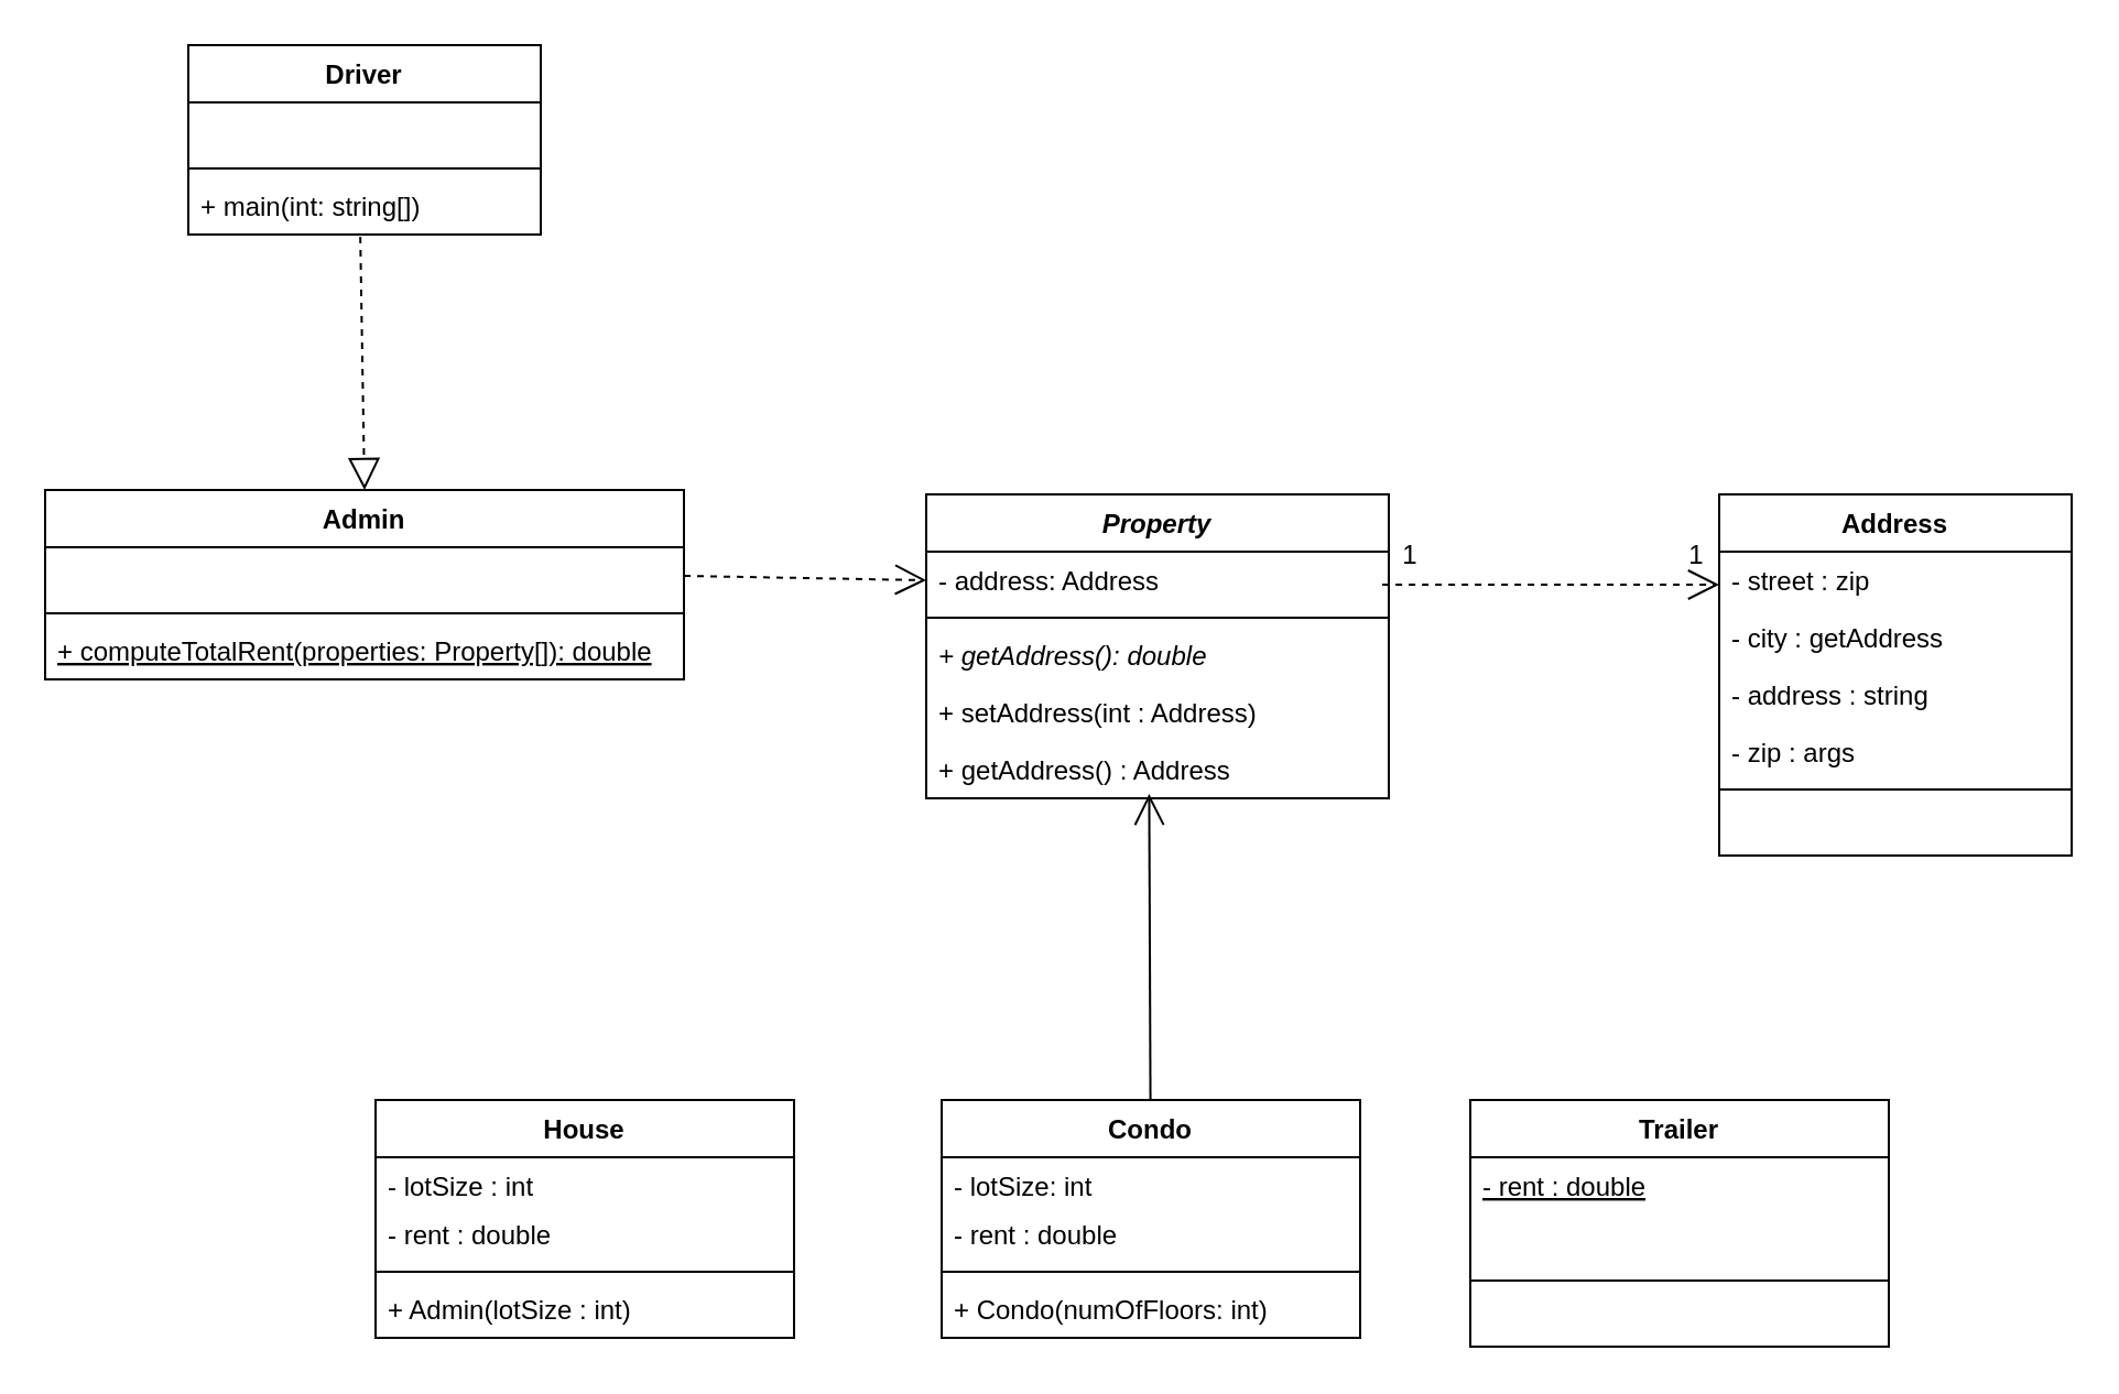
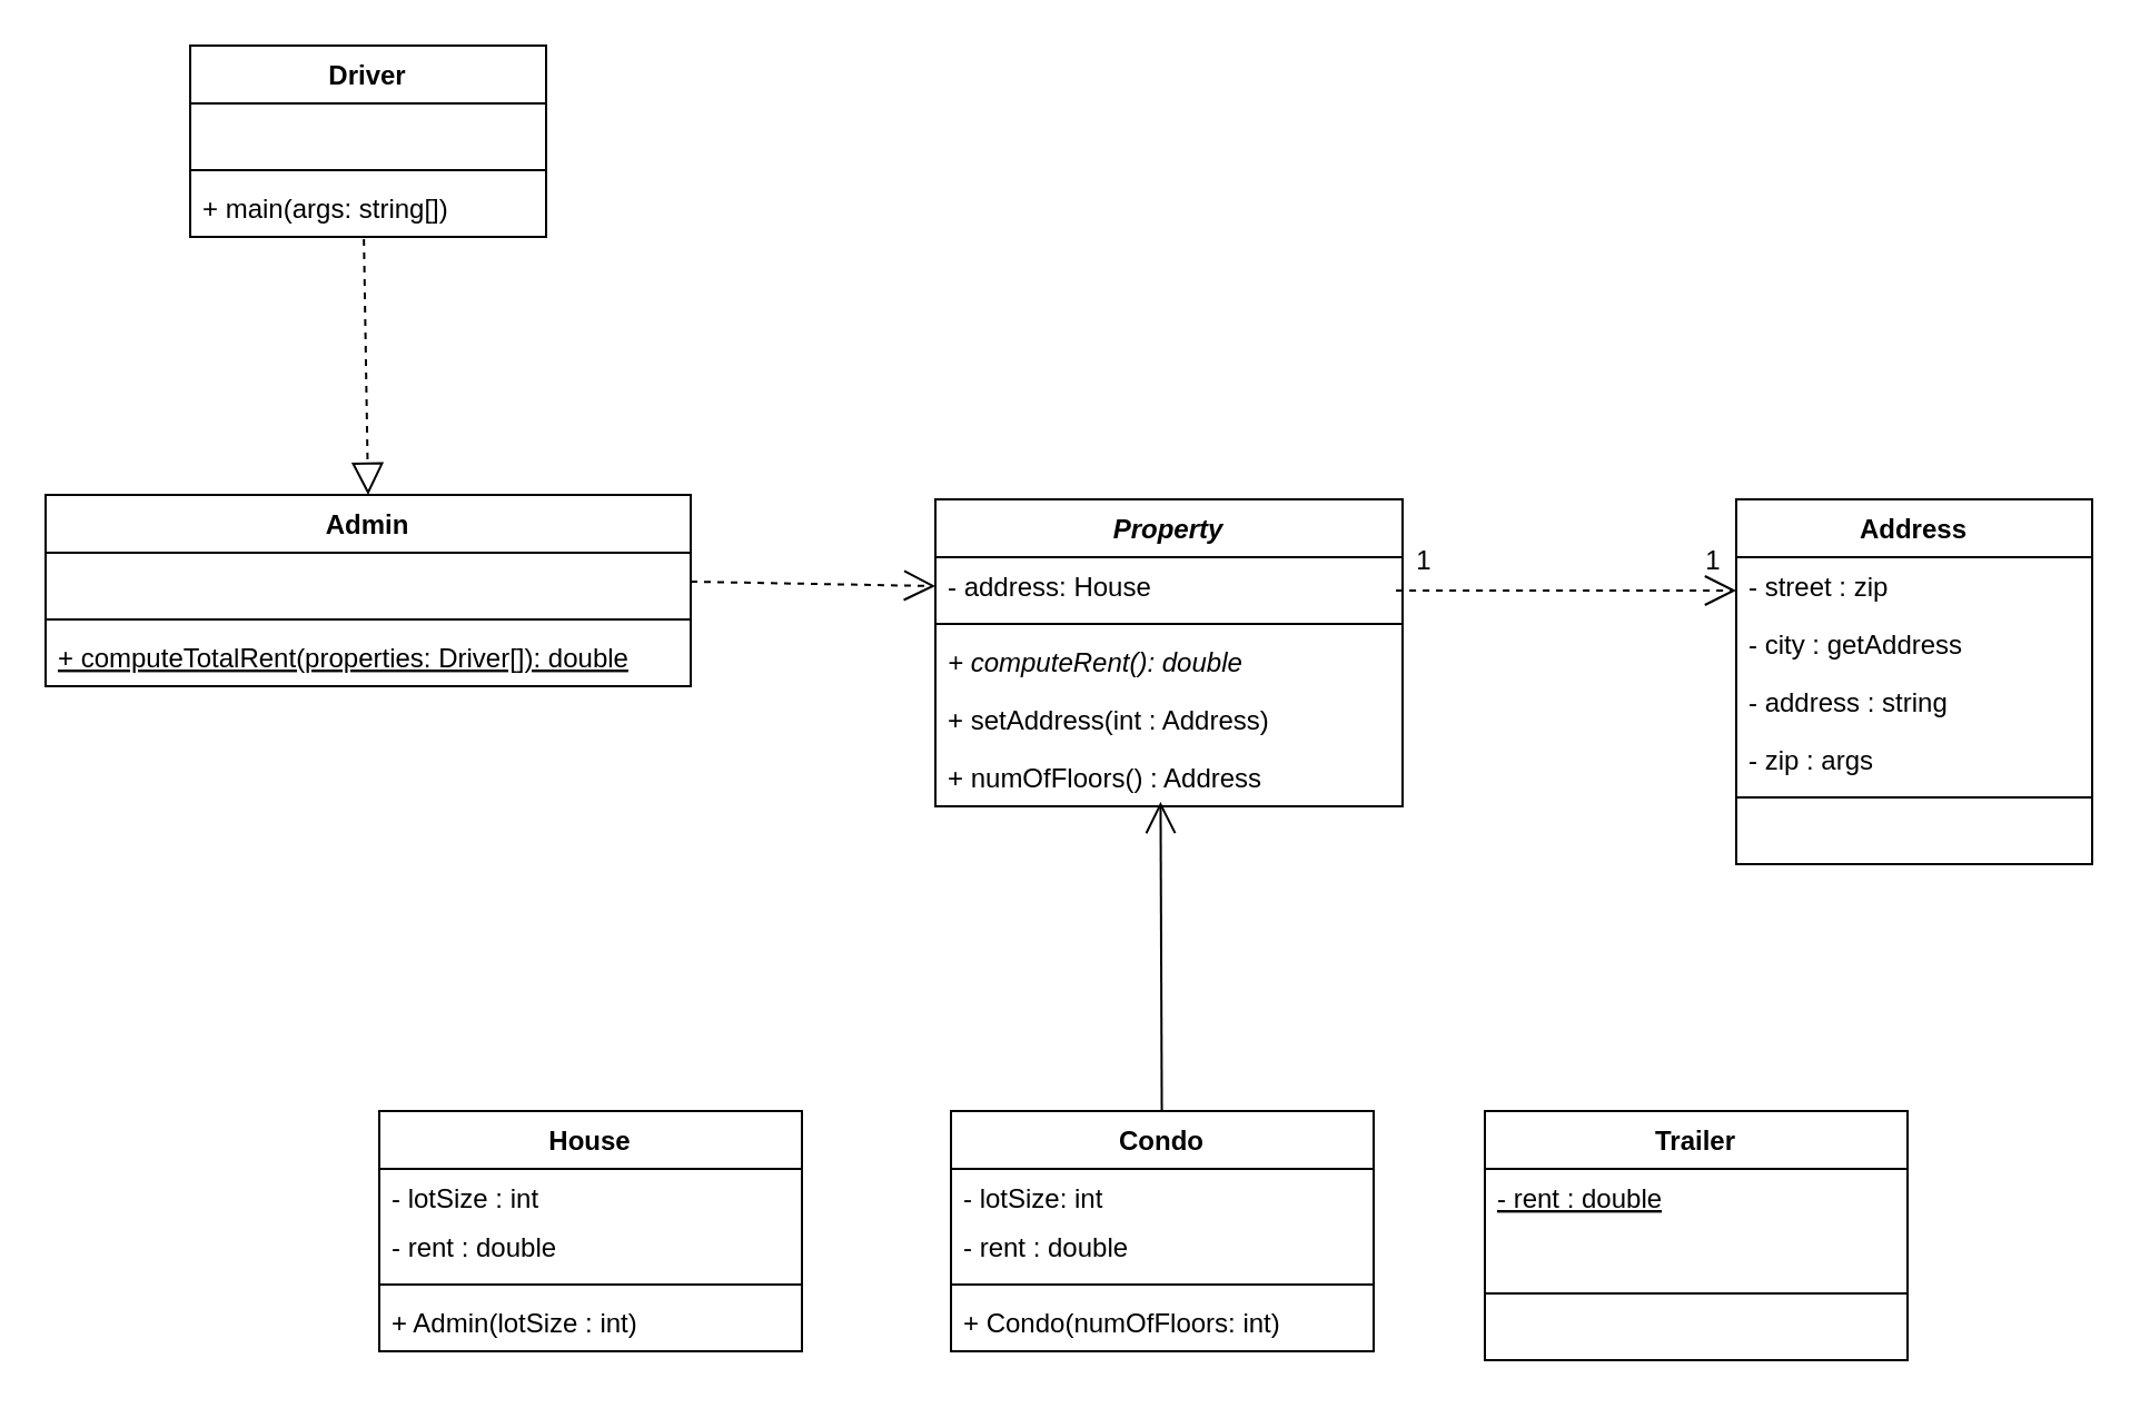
- <mxCell id="42" value="+ main(int: string[])" style="text;strokeColor=none;fillColor=none;align=left;verticalAlign=top;spacingLeft=4;spacingRight=4;overflow=hidden;rotatable=0;points=[[0,0.5],[1,0.5]];portConstraint=eastwest;" vertex="1" parent="39"><mxGeometry y="60" width="160" height="26" as="geometry" /></mxCell>
+ <mxCell id="42" value="+ main(args: string[])" style="text;strokeColor=none;fillColor=none;align=left;verticalAlign=top;spacingLeft=4;spacingRight=4;overflow=hidden;rotatable=0;points=[[0,0.5],[1,0.5]];portConstraint=eastwest;" vertex="1" parent="39"><mxGeometry y="60" width="160" height="26" as="geometry" /></mxCell>
- <mxCell id="3" value="- address: Address" style="text;strokeColor=none;fillColor=none;align=left;verticalAlign=top;spacingLeft=4;spacingRight=4;overflow=hidden;rotatable=0;points=[[0,0.5],[1,0.5]];portConstraint=eastwest;" vertex="1" parent="2"><mxGeometry y="26" width="210" height="26" as="geometry" /></mxCell>
+ <mxCell id="3" value="- address: House" style="text;strokeColor=none;fillColor=none;align=left;verticalAlign=top;spacingLeft=4;spacingRight=4;overflow=hidden;rotatable=0;points=[[0,0.5],[1,0.5]];portConstraint=eastwest;" vertex="1" parent="2"><mxGeometry y="26" width="210" height="26" as="geometry" /></mxCell>
- <mxCell id="37" value="+ computeTotalRent(properties: Property[]): double" style="text;strokeColor=none;fillColor=none;align=left;verticalAlign=top;spacingLeft=4;spacingRight=4;overflow=hidden;rotatable=0;points=[[0,0.5],[1,0.5]];portConstraint=eastwest;fontStyle=4" vertex="1" parent="34"><mxGeometry y="60" width="290" height="26" as="geometry" /></mxCell>
+ <mxCell id="37" value="+ computeTotalRent(properties: Driver[]): double" style="text;strokeColor=none;fillColor=none;align=left;verticalAlign=top;spacingLeft=4;spacingRight=4;overflow=hidden;rotatable=0;points=[[0,0.5],[1,0.5]];portConstraint=eastwest;fontStyle=4" vertex="1" parent="34"><mxGeometry y="60" width="290" height="26" as="geometry" /></mxCell>
- <mxCell id="5" value="+ getAddress(): double" style="text;strokeColor=none;fillColor=none;align=left;verticalAlign=top;spacingLeft=4;spacingRight=4;overflow=hidden;rotatable=0;points=[[0,0.5],[1,0.5]];portConstraint=eastwest;fontStyle=2" vertex="1" parent="2"><mxGeometry y="60" width="210" height="26" as="geometry" /></mxCell>
+ <mxCell id="5" value="+ computeRent(): double" style="text;strokeColor=none;fillColor=none;align=left;verticalAlign=top;spacingLeft=4;spacingRight=4;overflow=hidden;rotatable=0;points=[[0,0.5],[1,0.5]];portConstraint=eastwest;fontStyle=2" vertex="1" parent="2"><mxGeometry y="60" width="210" height="26" as="geometry" /></mxCell>
- <mxCell id="7" value="+ getAddress() : Address" style="text;strokeColor=none;fillColor=none;align=left;verticalAlign=top;spacingLeft=4;spacingRight=4;overflow=hidden;rotatable=0;points=[[0,0.5],[1,0.5]];portConstraint=eastwest;" vertex="1" parent="2"><mxGeometry y="112" width="210" height="26" as="geometry" /></mxCell>
+ <mxCell id="7" value="+ numOfFloors() : Address" style="text;strokeColor=none;fillColor=none;align=left;verticalAlign=top;spacingLeft=4;spacingRight=4;overflow=hidden;rotatable=0;points=[[0,0.5],[1,0.5]];portConstraint=eastwest;" vertex="1" parent="2"><mxGeometry y="112" width="210" height="26" as="geometry" /></mxCell>
